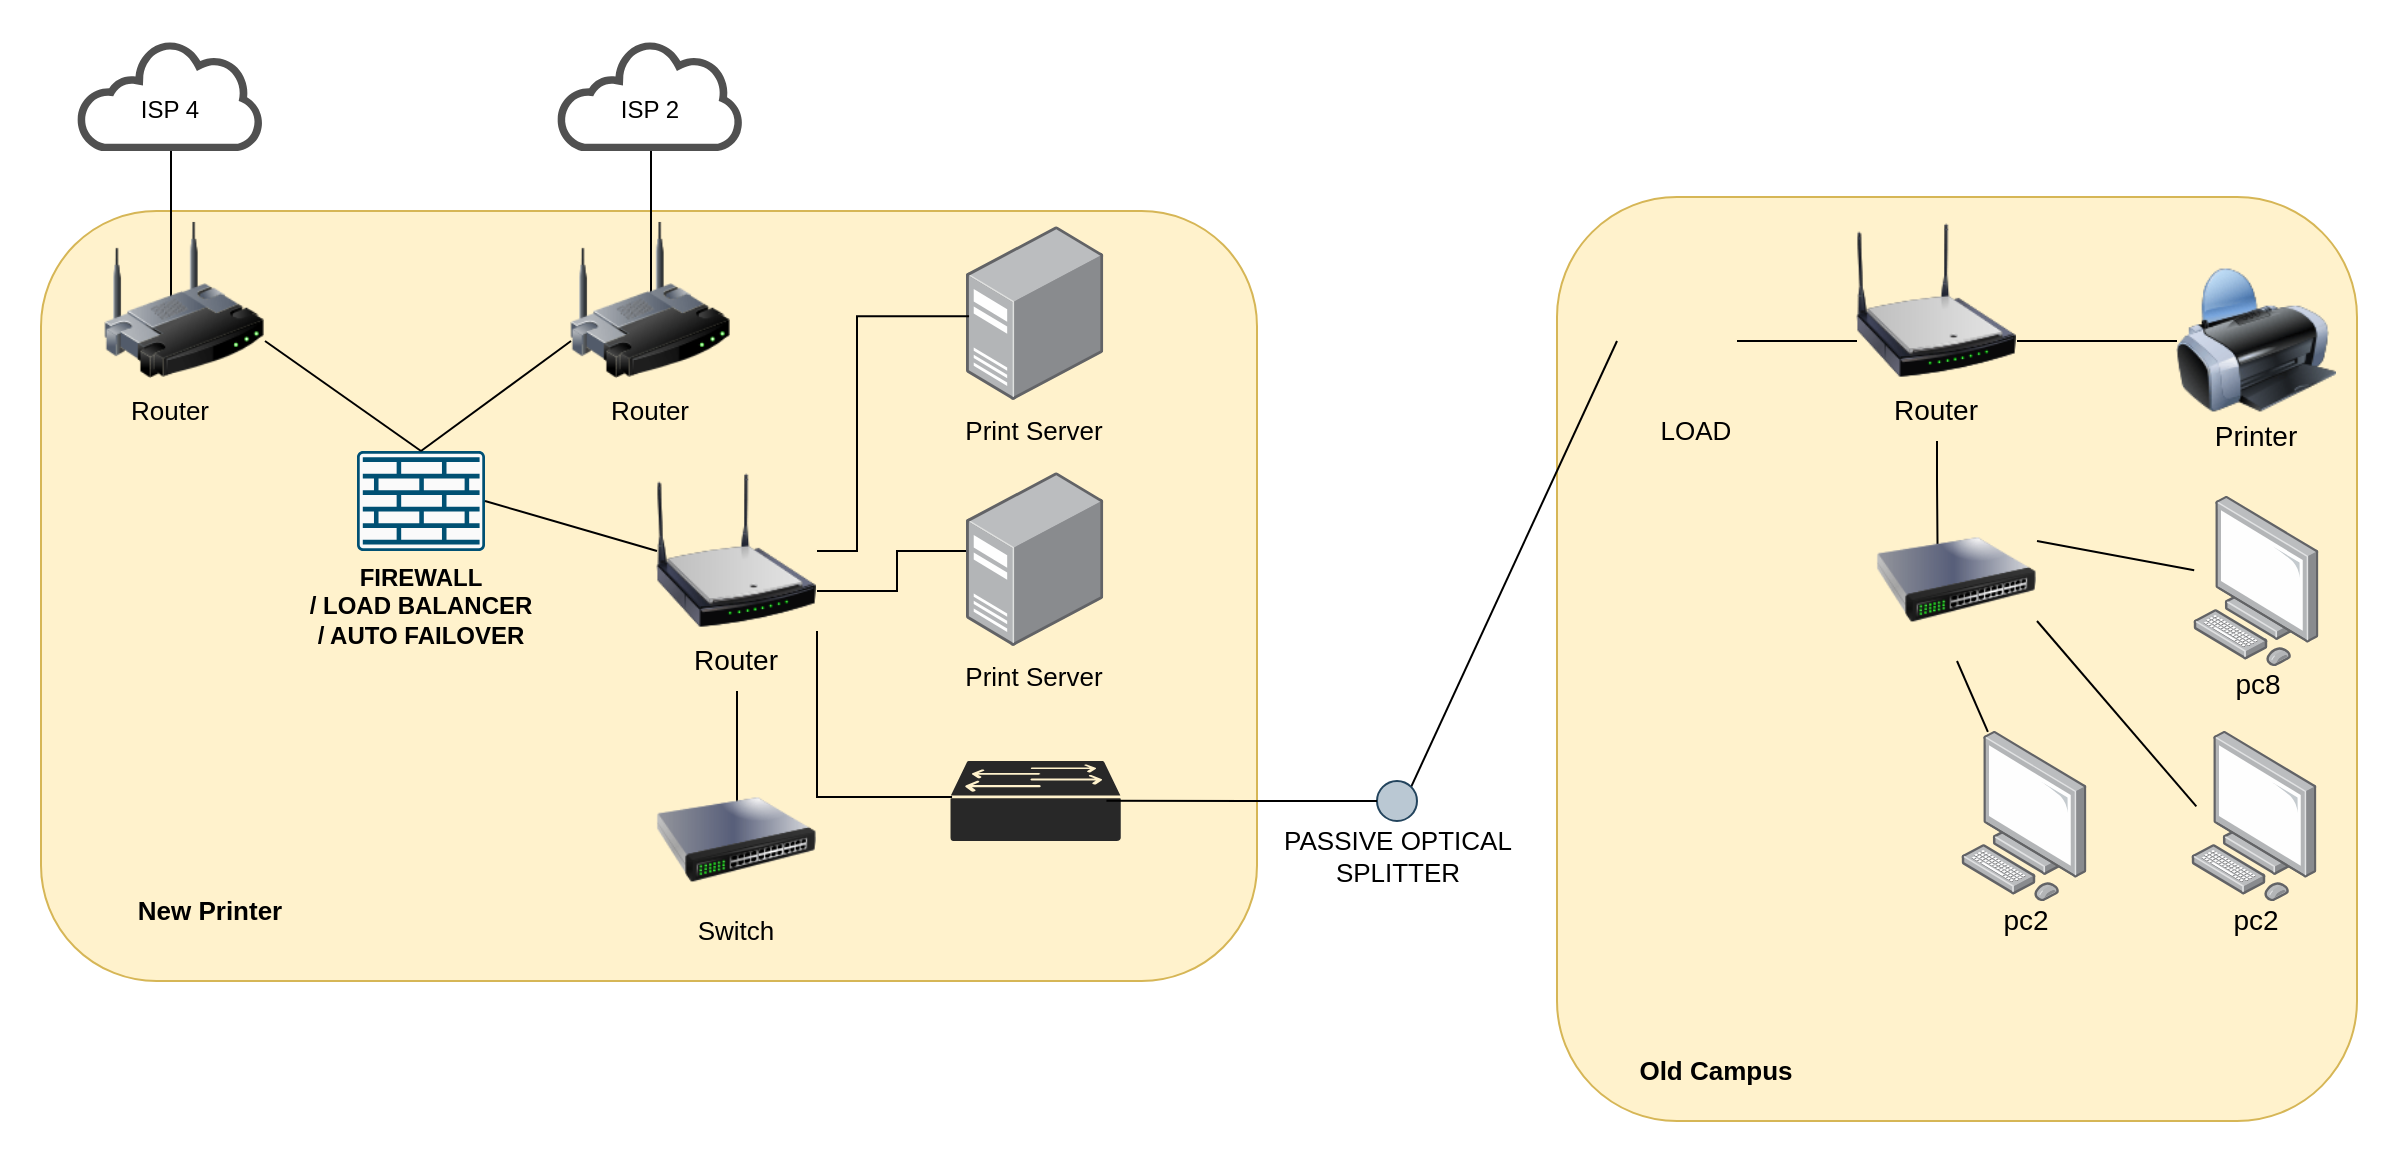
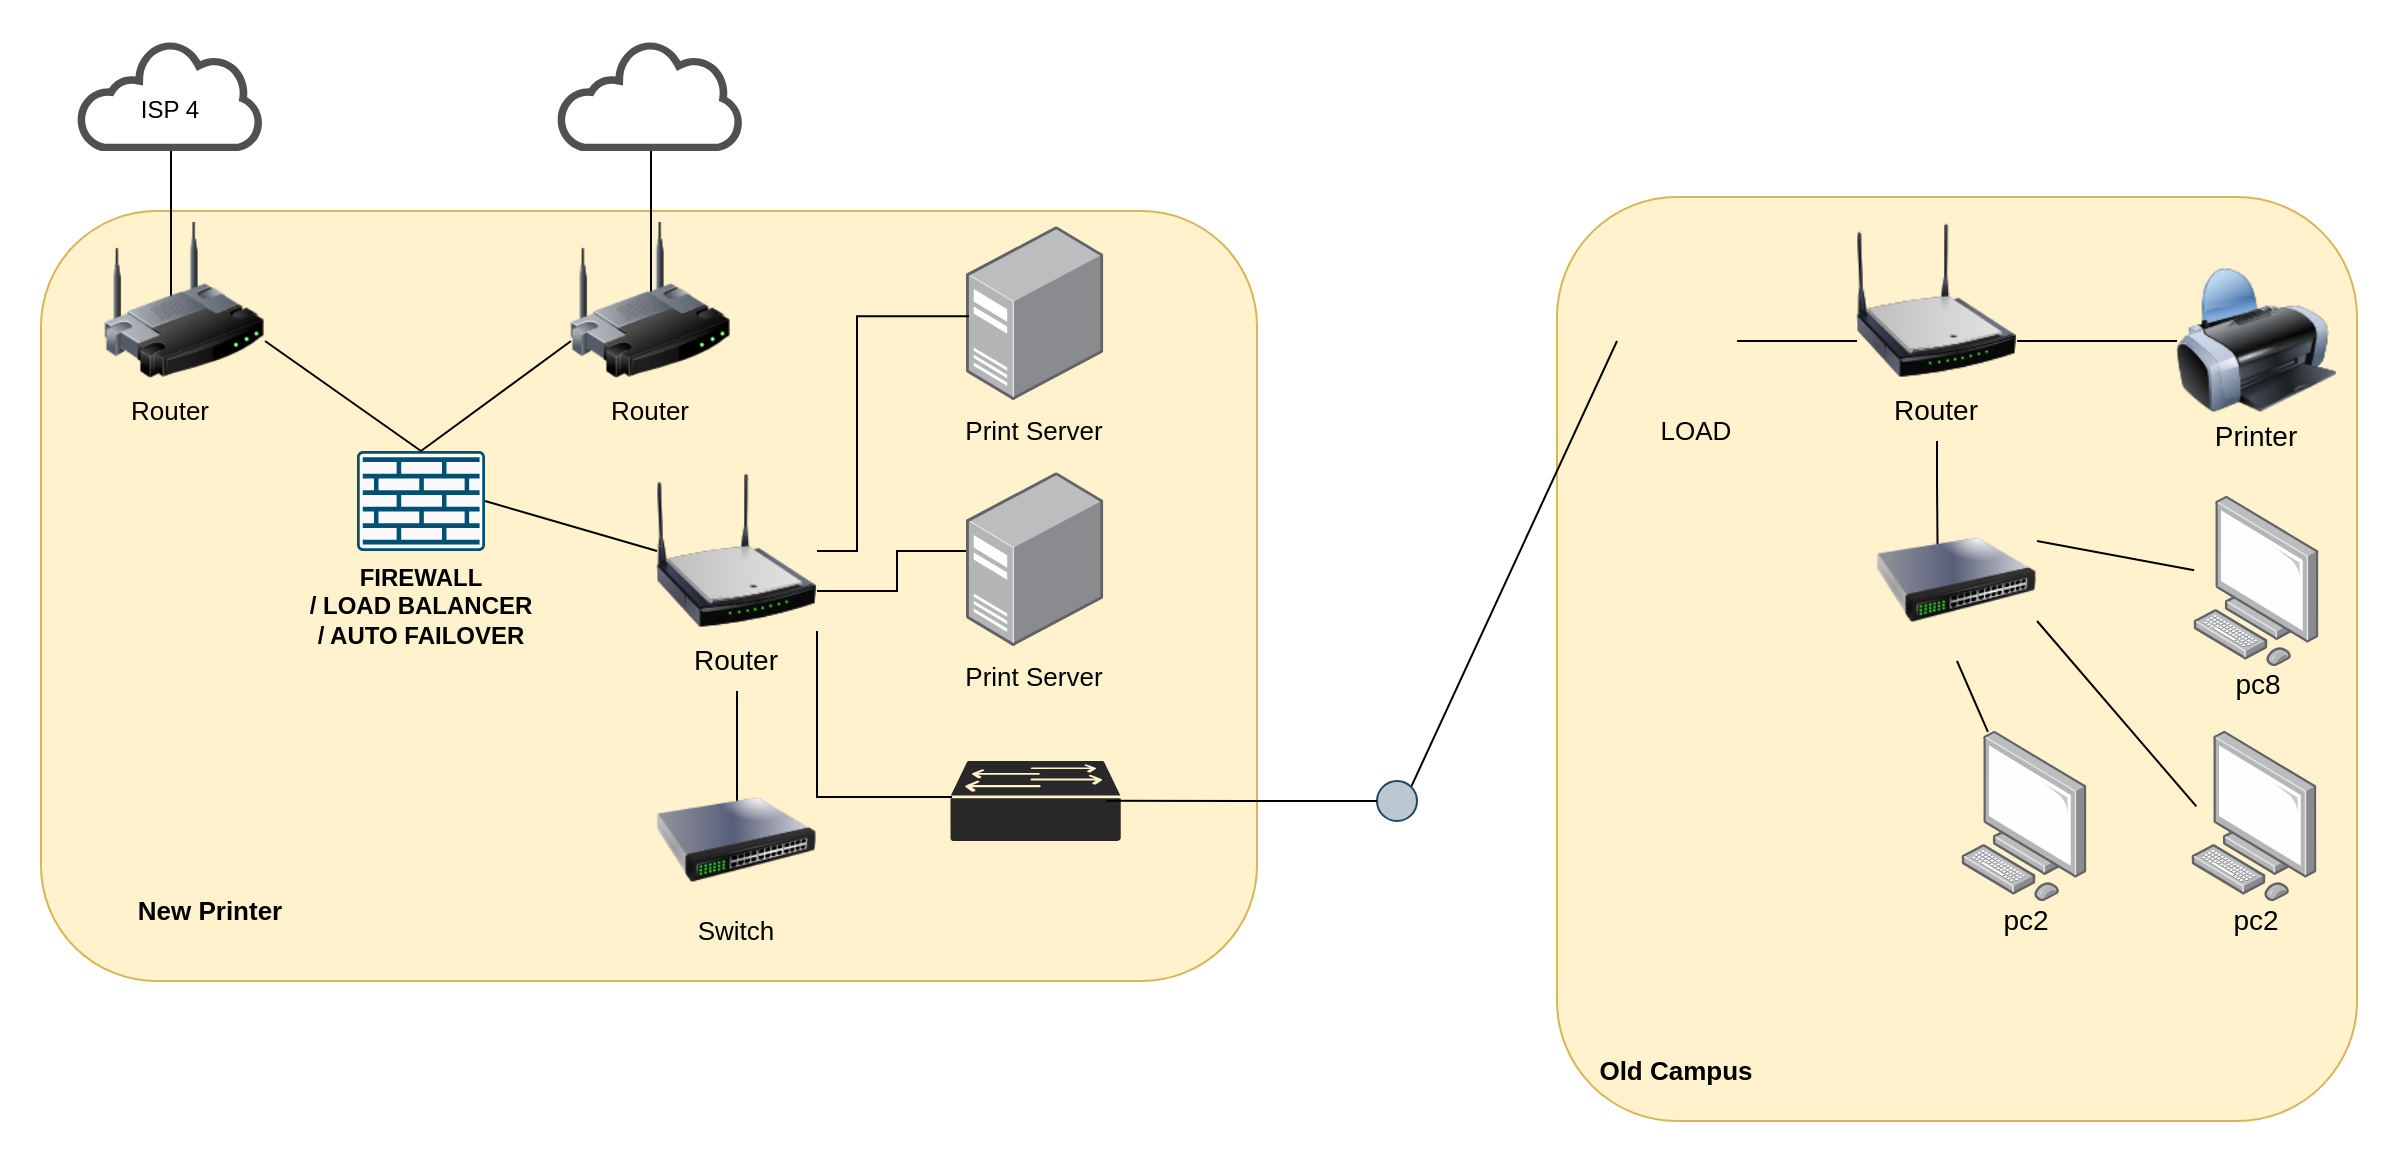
- <mxCell id="12" value="ISP 2" style="text;html=1;strokeColor=none;fillColor=none;align=center;verticalAlign=middle;whiteSpace=wrap;rounded=0;" vertex="1" parent="1"><mxGeometry x="295" y="40" width="60" height="30" as="geometry" /></mxCell>
- <mxCell id="36" value="&lt;span style=&quot;font-weight: 400; font-size: 13px;&quot;&gt;PASSIVE OPTICAL SPLITTER&lt;/span&gt;" style="text;html=1;strokeColor=none;fillColor=none;align=center;verticalAlign=middle;whiteSpace=wrap;rounded=0;fontSize=13;fontStyle=1" vertex="1" parent="1"><mxGeometry x="639" y="413" width="120" height="30" as="geometry" /></mxCell>
- <mxCell id="43" value="&lt;span style=&quot;font-size: 13px;&quot;&gt;Old Campus&lt;/span&gt;" style="text;html=1;strokeColor=none;fillColor=none;align=center;verticalAlign=middle;whiteSpace=wrap;rounded=0;fontSize=13;fontStyle=1" vertex="1" parent="1"><mxGeometry x="808" y="520" width="100" height="30" as="geometry" /></mxCell>
+ <mxCell id="43" value="&lt;span style=&quot;font-size: 13px;&quot;&gt;Old Campus&lt;/span&gt;" style="text;html=1;strokeColor=none;fillColor=none;align=center;verticalAlign=middle;whiteSpace=wrap;rounded=0;fontSize=13;fontStyle=1" vertex="1" parent="1"><mxGeometry x="788" y="520" width="100" height="30" as="geometry" /></mxCell>
